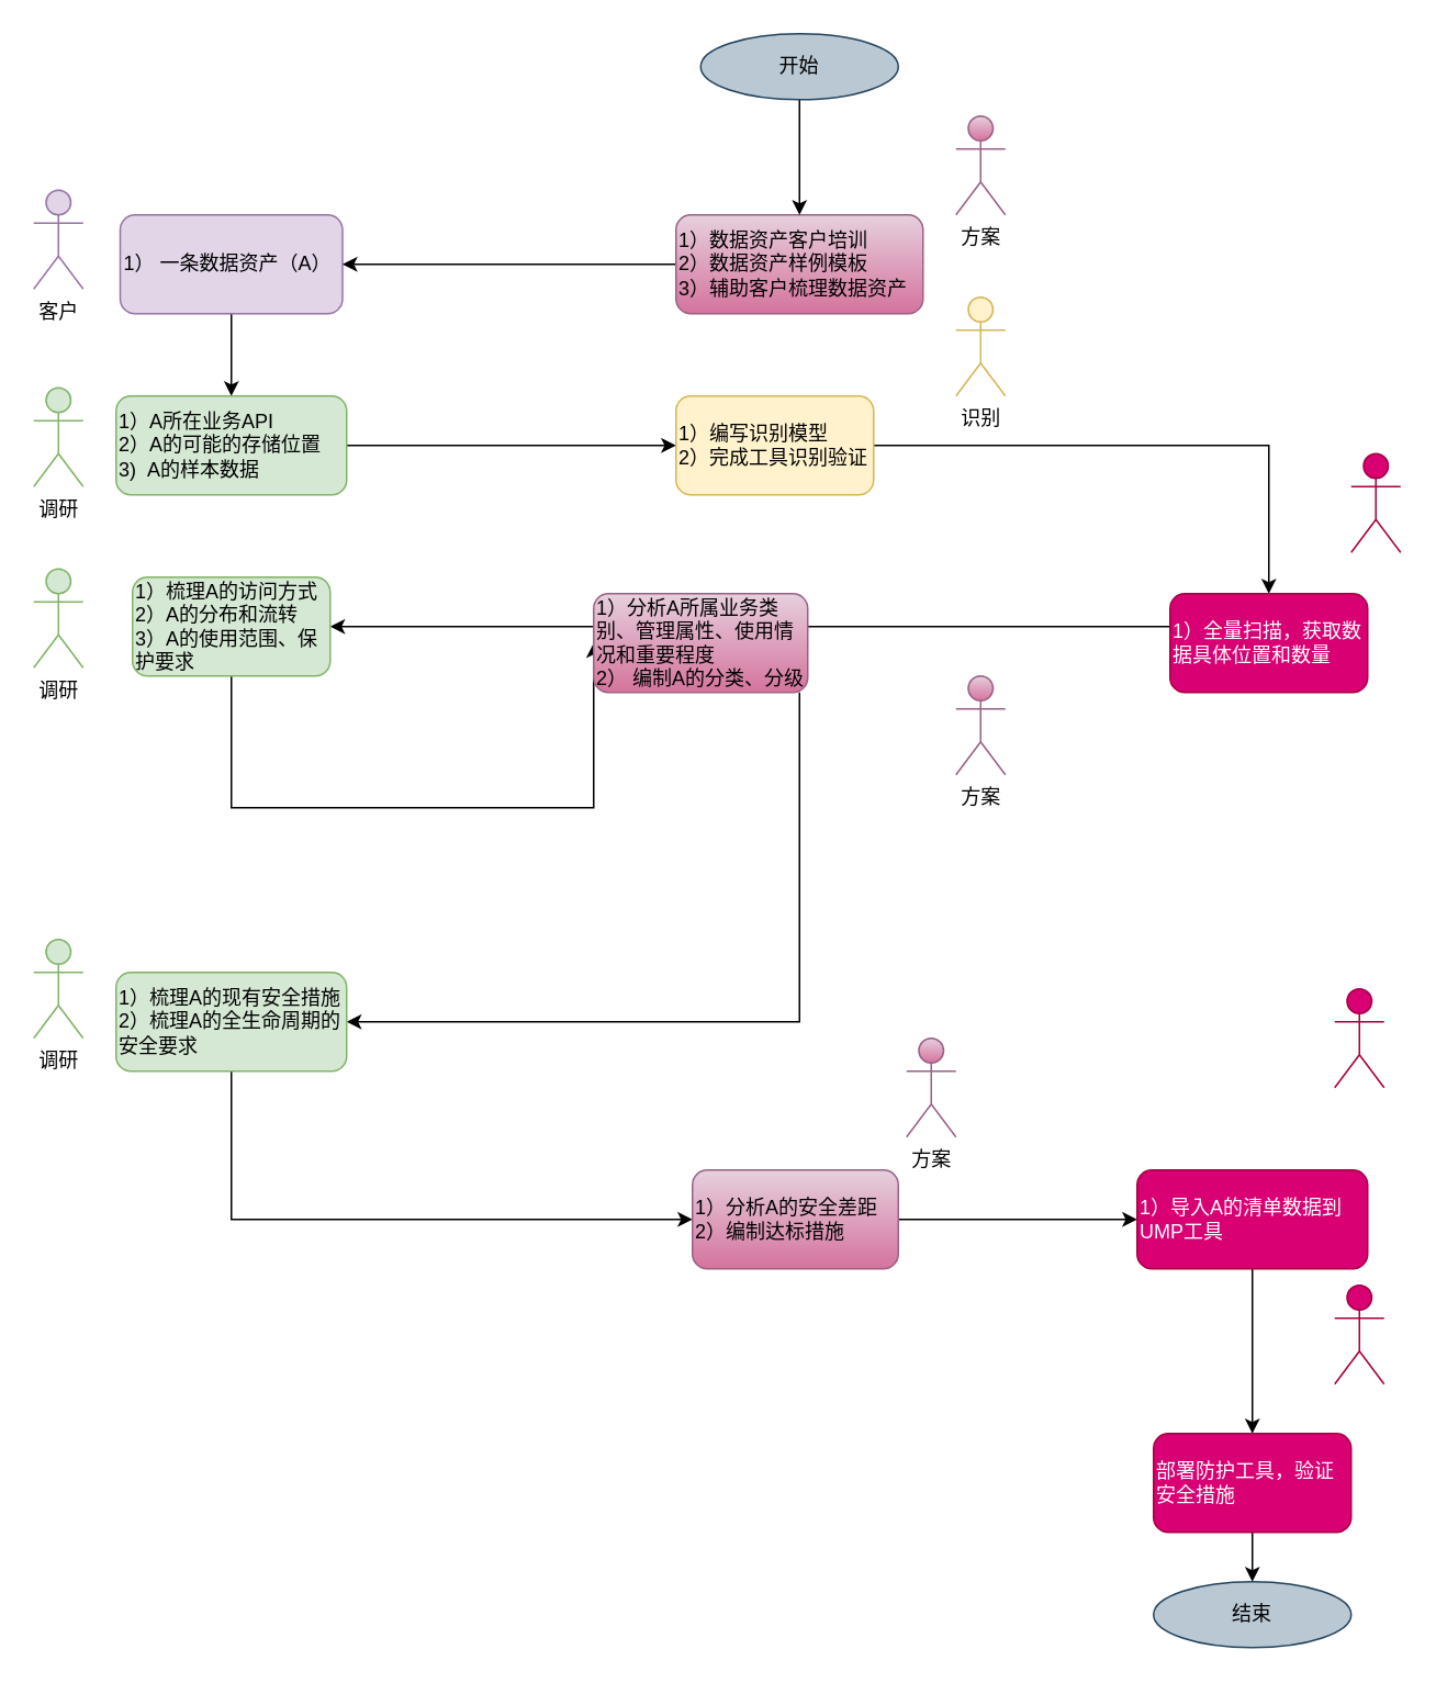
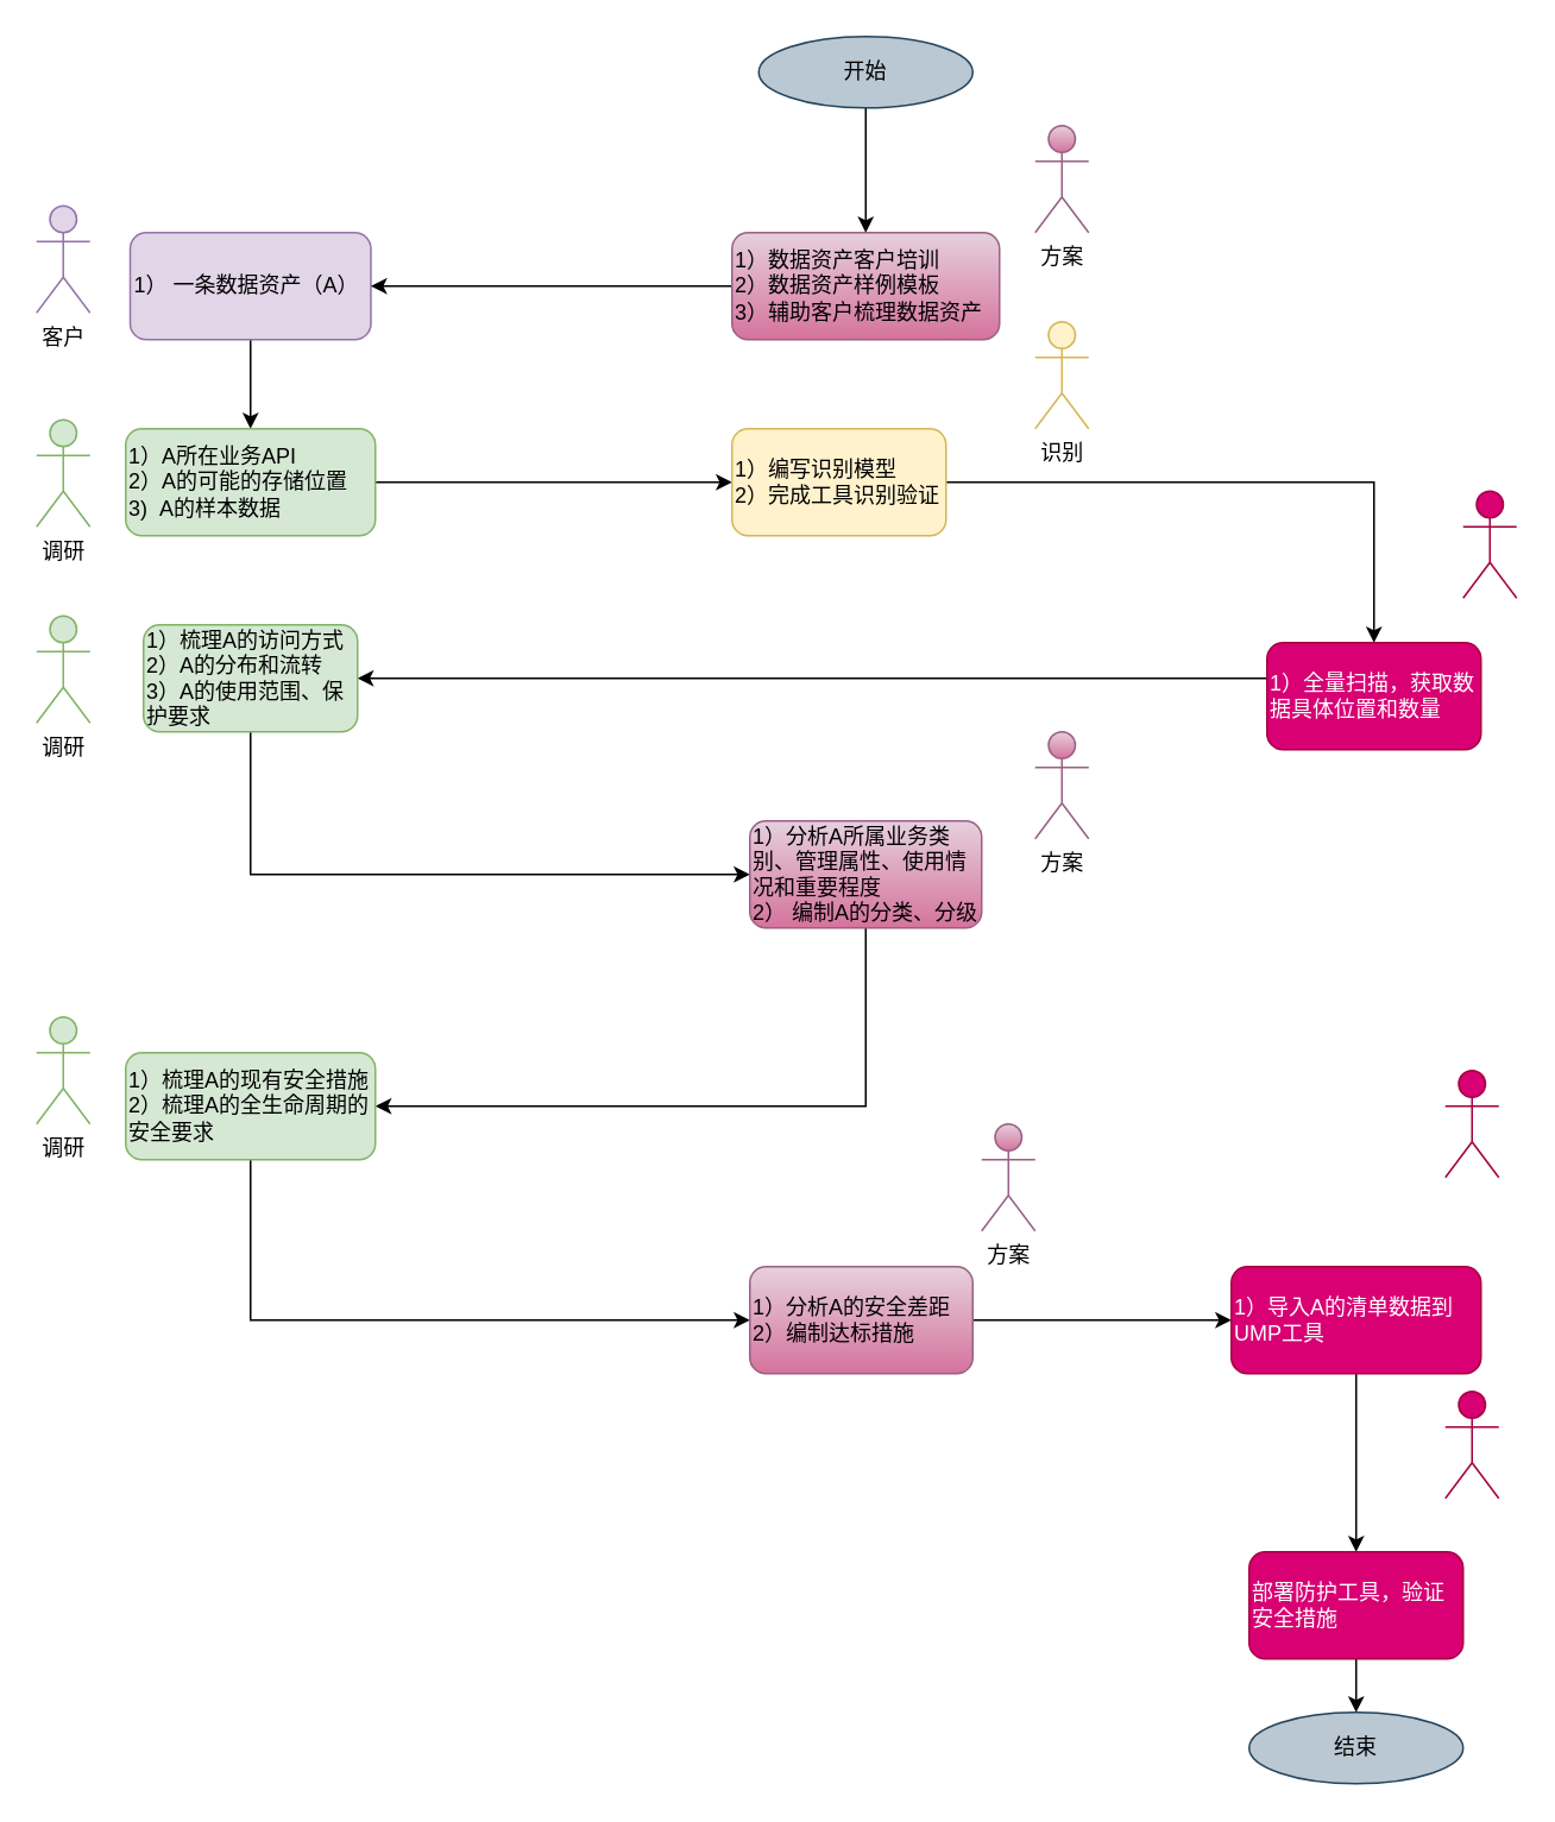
- <mxCell id="18" value="1）分析A所属业务类别、管理属性、使用情况和重要程度&lt;br&gt;2） 编制A的分类、分级" style="rounded=1;whiteSpace=wrap;html=1;align=left;gradientColor=#d5739d;fillColor=#e6d0de;strokeColor=#996185;" parent="1" vertex="1"><mxGeometry x="360" y="360" width="130" height="60" as="geometry" /></mxCell>
+ <mxCell id="18" value="1）分析A所属业务类别、管理属性、使用情况和重要程度&lt;br&gt;2） 编制A的分类、分级" style="rounded=1;whiteSpace=wrap;html=1;align=left;gradientColor=#d5739d;fillColor=#e6d0de;strokeColor=#996185;" parent="1" vertex="1"><mxGeometry x="420" y="460" width="130" height="60" as="geometry" /></mxCell>
